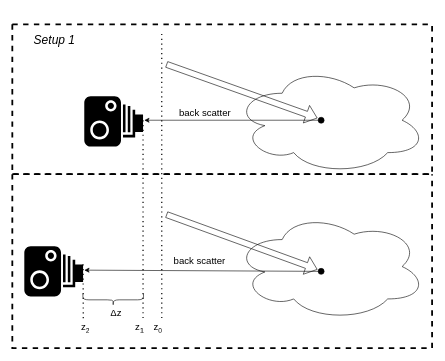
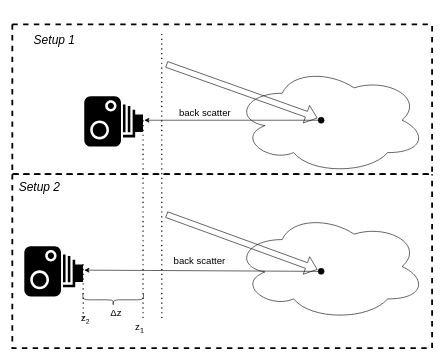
+ <mxCell id="21" value="&lt;span style=&quot;font-size: 20px;&quot;&gt;&lt;i&gt;Setup 2&lt;/i&gt;&lt;/span&gt;" style="text;html=1;align=center;verticalAlign=middle;resizable=0;points=[];autosize=1;strokeColor=none;fillColor=none;" vertex="1" parent="20"><mxGeometry width="90" height="40" as="geometry" /></mxCell>
- <mxCell id="25" value="&lt;p class=&quot;MsoNormal&quot;&gt;&lt;span lang=&quot;EN-US&quot;&gt;&lt;font style=&quot;font-size: 16px&quot;&gt;z&lt;/font&gt;&lt;font style=&quot;font-size: 13.333px;&quot;&gt;&lt;sub&gt;2&lt;/sub&gt;&lt;/font&gt;&lt;/span&gt;&lt;/p&gt;" style="text;html=1;strokeColor=none;fillColor=none;spacing=5;spacingTop=-20;whiteSpace=wrap;overflow=hidden;rounded=0;labelBackgroundColor=none;" vertex="1" parent="20"><mxGeometry x="110" y="244" width="31.25" height="20.5" as="geometry" /></mxCell>
+ <mxCell id="25" value="&lt;p class=&quot;MsoNormal&quot;&gt;&lt;span lang=&quot;EN-US&quot;&gt;&lt;font style=&quot;font-size: 16px&quot;&gt;z&lt;/font&gt;&lt;font style=&quot;font-size: 13.333px;&quot;&gt;&lt;sub&gt;2&lt;/sub&gt;&lt;/font&gt;&lt;/span&gt;&lt;/p&gt;" style="text;html=1;strokeColor=none;fillColor=none;spacing=5;spacingTop=-20;whiteSpace=wrap;overflow=hidden;rounded=0;labelBackgroundColor=none;" vertex="1" parent="20"><mxGeometry x="110" y="229" width="31.25" height="20.5" as="geometry" /></mxCell>
- <mxCell id="27" value="&lt;p class=&quot;MsoNormal&quot;&gt;&lt;span lang=&quot;EN-US&quot;&gt;&lt;font style=&quot;font-size: 16px&quot;&gt;z&lt;/font&gt;&lt;font style=&quot;font-size: 13.333px;&quot;&gt;&lt;sub&gt;0&lt;/sub&gt;&lt;/font&gt;&lt;/span&gt;&lt;/p&gt;" style="text;html=1;strokeColor=none;fillColor=none;spacing=5;spacingTop=-20;whiteSpace=wrap;overflow=hidden;rounded=0;labelBackgroundColor=none;" vertex="1" parent="20"><mxGeometry x="231.25" y="244" width="31.25" height="20.5" as="geometry" /></mxCell>
